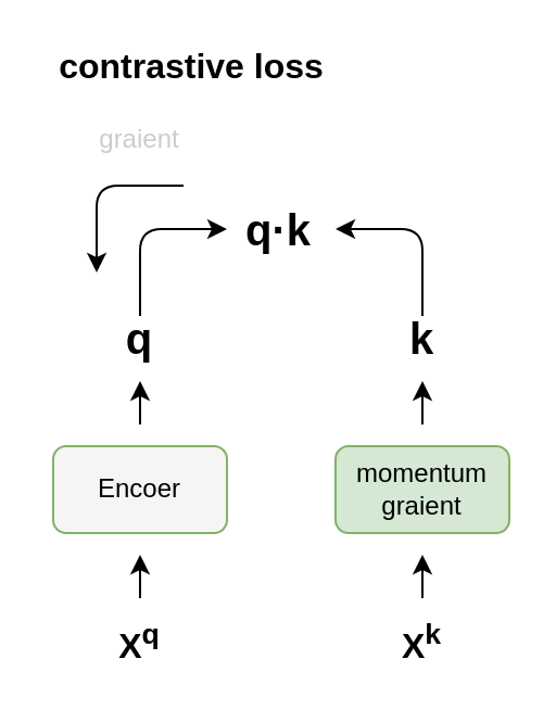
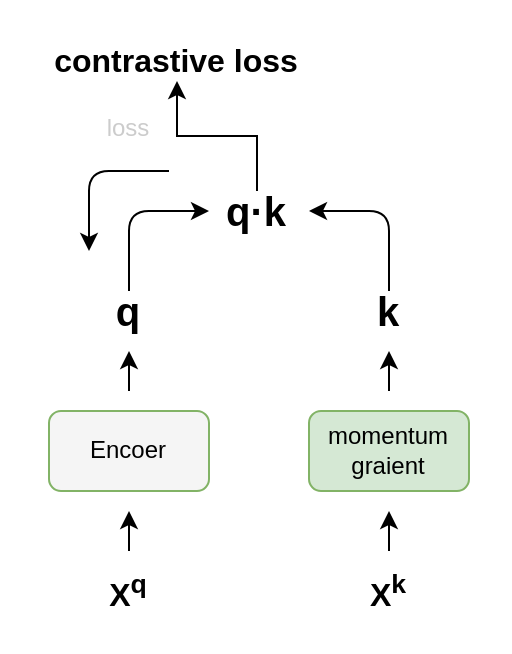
- <mxCell id="11" value="&lt;font color=&quot;#CCCCCC&quot;&gt;graient&lt;/font&gt;" style="text;html=1;strokeColor=none;fillColor=none;align=center;verticalAlign=middle;whiteSpace=wrap;rounded=0;" vertex="1" parent="1"><mxGeometry x="44" y="54" width="40" height="20" as="geometry" /></mxCell>
+ <mxCell id="11" value="&lt;font color=&quot;#CCCCCC&quot;&gt;loss&lt;/font&gt;" style="text;html=1;strokeColor=none;fillColor=none;align=center;verticalAlign=middle;whiteSpace=wrap;rounded=0;" vertex="1" parent="1"><mxGeometry x="44" y="54" width="40" height="20" as="geometry" /></mxCell>
+ <mxCell id="7" value="" style="edgeStyle=orthogonalEdgeStyle;rounded=0;orthogonalLoop=1;jettySize=auto;html=1;" edge="1" parent="1" source="8" target="18"><mxGeometry relative="1" as="geometry" /></mxCell>
